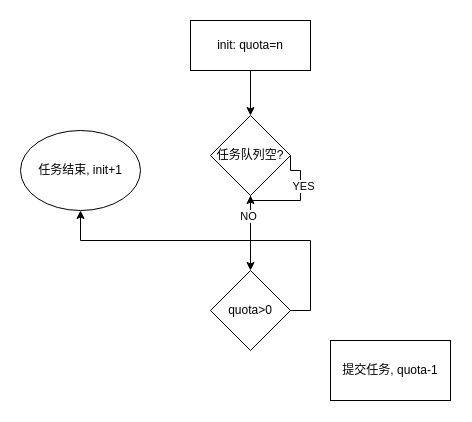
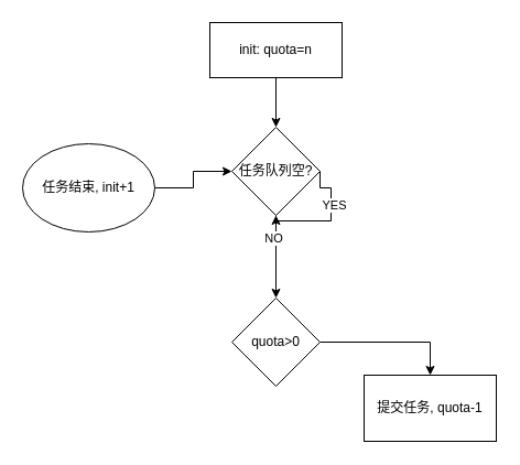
+ <mxCell id="8" style="edgeStyle=orthogonalEdgeStyle;rounded=0;orthogonalLoop=1;jettySize=auto;html=1;entryX=0;entryY=0.5;entryDx=0;entryDy=0;" edge="1" parent="1" source="9" target="4"><mxGeometry relative="1" as="geometry" /></mxCell>
- <mxCell id="10" style="edgeStyle=orthogonalEdgeStyle;rounded=0;orthogonalLoop=1;jettySize=auto;html=1;exitX=1;exitY=0.5;exitDx=0;exitDy=0;" edge="1" parent="1" source="11" target="9"><mxGeometry relative="1" as="geometry" /></mxCell>
+ <mxCell id="10" style="edgeStyle=orthogonalEdgeStyle;rounded=0;orthogonalLoop=1;jettySize=auto;html=1;exitX=1;exitY=0.5;exitDx=0;exitDy=0;entryX=0.5;entryY=0;entryDx=0;entryDy=0;" edge="1" parent="1" source="11" target="5"><mxGeometry relative="1" as="geometry" /></mxCell>
